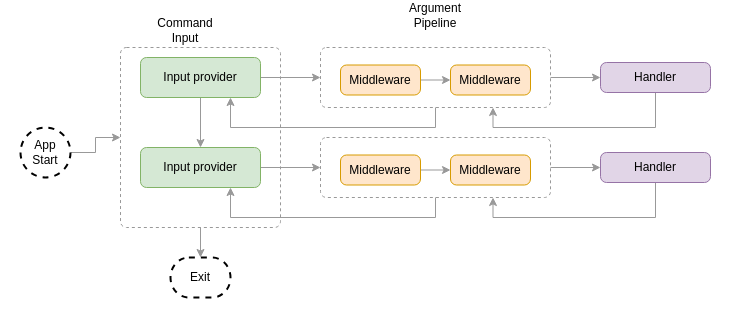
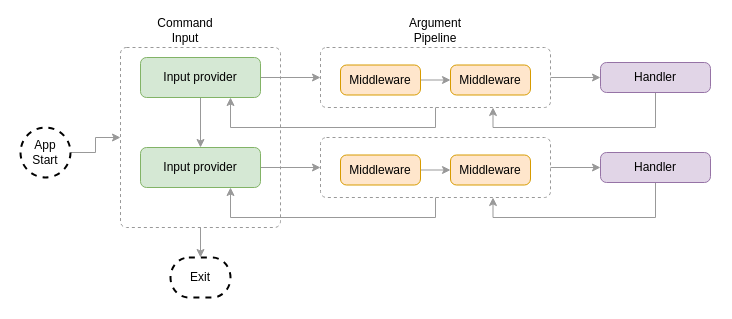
- <mxCell id="16" value="Argument Pipeline" style="text;html=1;strokeColor=none;fillColor=none;align=center;verticalAlign=middle;whiteSpace=wrap;rounded=0;dashed=1;connectable=0;allowArrows=0;" vertex="1" parent="1"><mxGeometry x="390" y="5" width="90" height="20" as="geometry" /></mxCell>
+ <mxCell id="16" value="Argument Pipeline" style="text;html=1;strokeColor=none;fillColor=none;align=center;verticalAlign=middle;whiteSpace=wrap;rounded=0;dashed=1;connectable=0;allowArrows=0;" vertex="1" parent="1"><mxGeometry x="390" y="20" width="90" height="20" as="geometry" /></mxCell>
